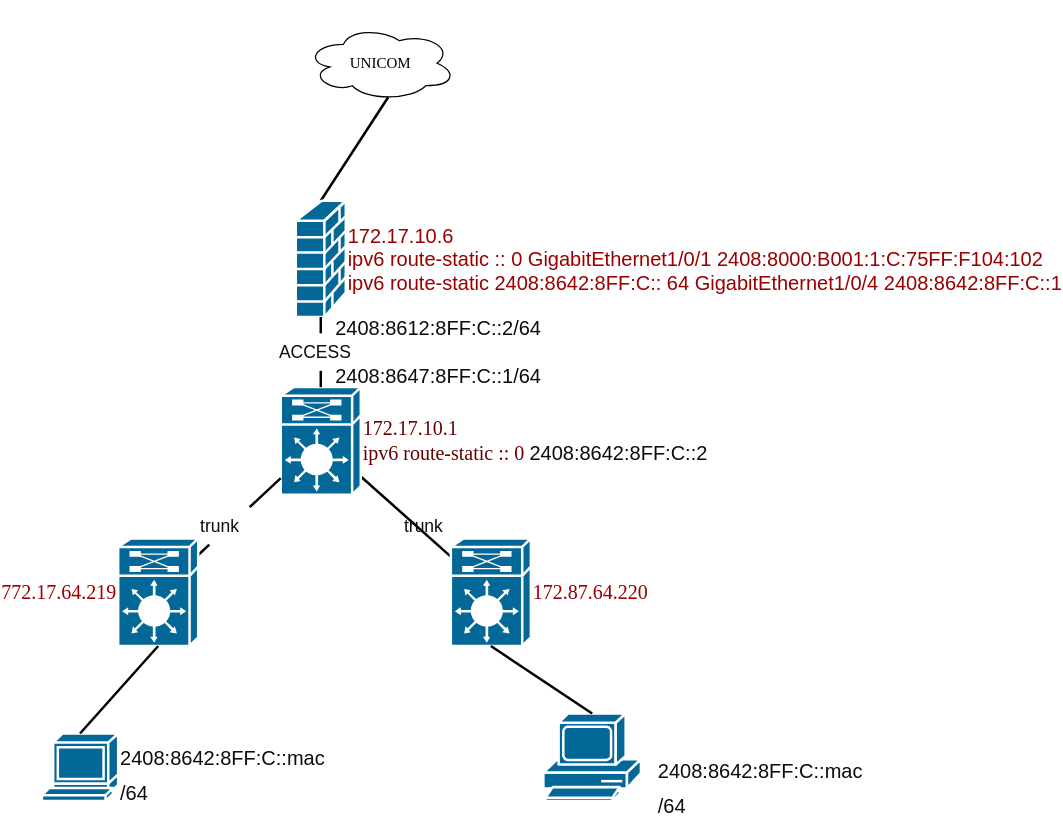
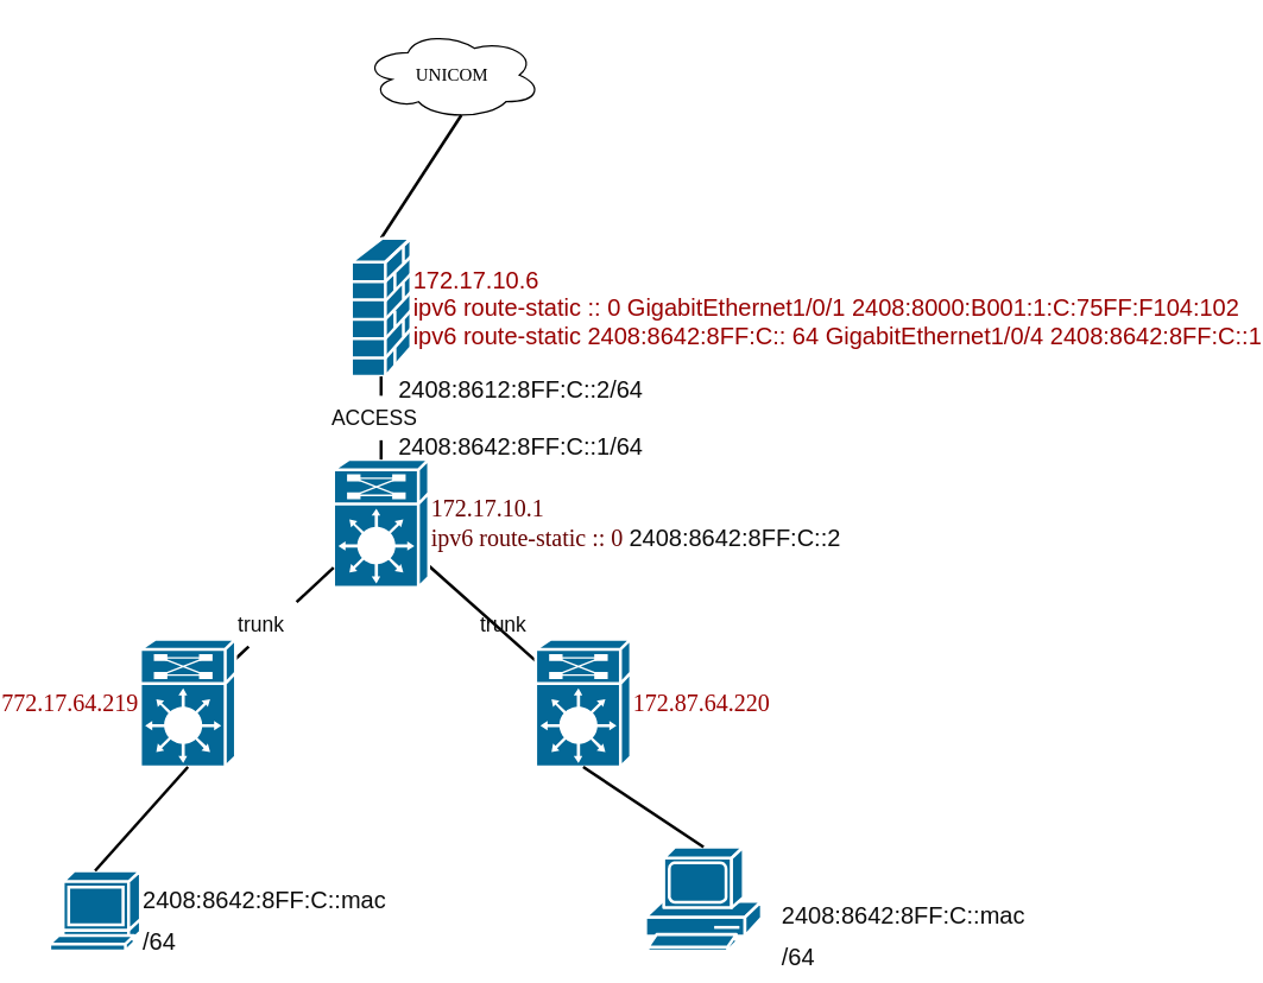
- <mxCell id="10" value="&lt;div style=&quot;white-space: pre-wrap; text-align: justify; line-height: 1.75; font-size: 16px;&quot;&gt;&lt;div style=&quot;line-height: 1.75; font-size: 16px;&quot;&gt;&lt;span style=&quot;color: rgb(13, 13, 13); font-size: 16px;&quot;&gt;2408:8647:8FF:C::1/64&lt;/span&gt;&lt;/div&gt;&lt;/div&gt;" style="text;html=1;resizable=0;points=[];autosize=1;align=left;verticalAlign=top;spacingTop=-4;fontSize=16;" vertex="1" parent="1"><mxGeometry x="253" y="284" width="160" height="30" as="geometry" /></mxCell>
+ <mxCell id="10" value="&lt;div style=&quot;white-space: pre-wrap; text-align: justify; line-height: 1.75; font-size: 16px;&quot;&gt;&lt;div style=&quot;line-height: 1.75; font-size: 16px;&quot;&gt;&lt;span style=&quot;color: rgb(13, 13, 13); font-size: 16px;&quot;&gt;2408:8642:8FF:C::1/64&lt;/span&gt;&lt;/div&gt;&lt;/div&gt;" style="text;html=1;resizable=0;points=[];autosize=1;align=left;verticalAlign=top;spacingTop=-4;fontSize=16;" vertex="1" parent="1"><mxGeometry x="253" y="284" width="160" height="30" as="geometry" /></mxCell>
